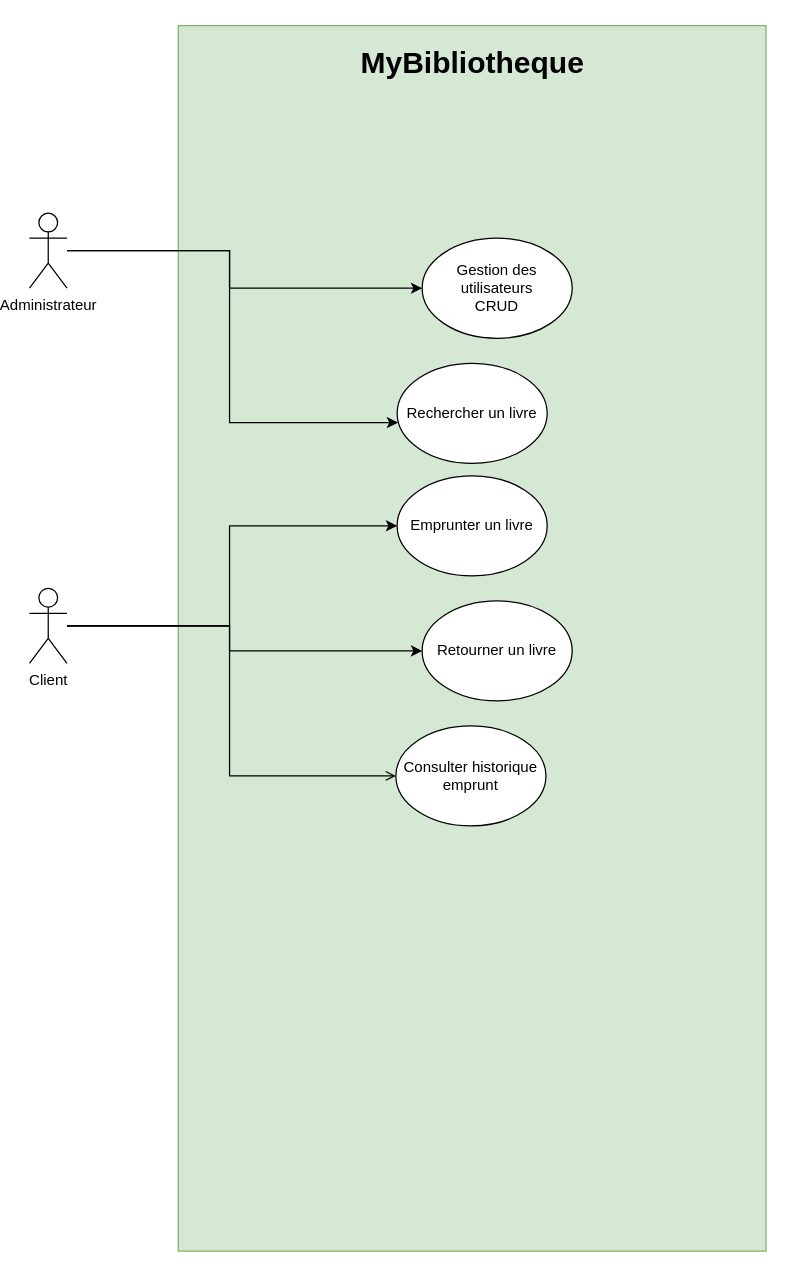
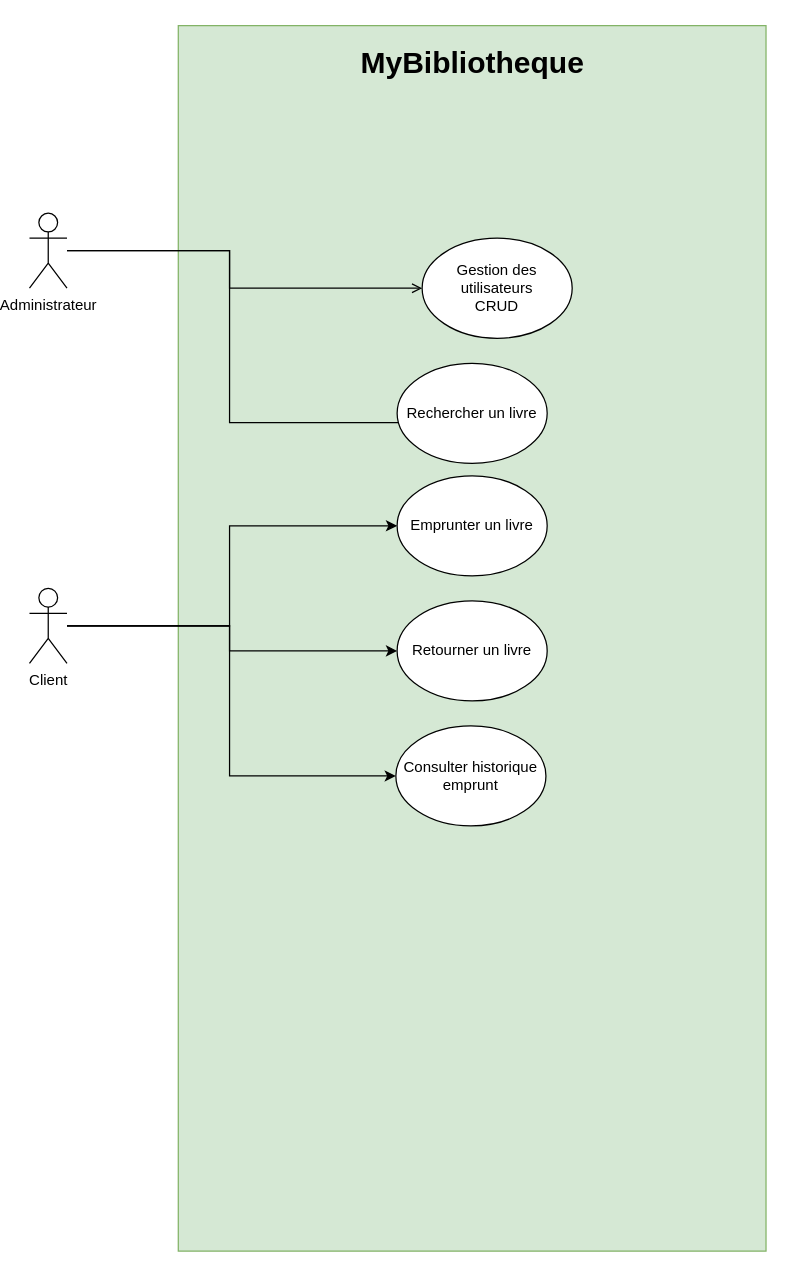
- <mxCell id="4" style="edgeStyle=orthogonalEdgeStyle;rounded=0;orthogonalLoop=1;jettySize=auto;html=1;entryX=0;entryY=0.5;entryDx=0;entryDy=0;" edge="1" parent="1" source="5" target="6"><mxGeometry relative="1" as="geometry"><Array as="points"><mxPoint x="180" y="200" /><mxPoint x="180" y="230" /></Array></mxGeometry></mxCell>
+ <mxCell id="4" style="edgeStyle=orthogonalEdgeStyle;rounded=0;orthogonalLoop=1;jettySize=auto;html=1;entryX=0;entryY=0.5;entryDx=0;entryDy=0;endArrow=open;" edge="1" parent="1" source="5" target="6"><mxGeometry relative="1" as="geometry"><Array as="points"><mxPoint x="180" y="200" /><mxPoint x="180" y="230" /></Array></mxGeometry></mxCell>
- <mxCell id="8" style="edgeStyle=orthogonalEdgeStyle;rounded=0;orthogonalLoop=1;jettySize=auto;html=1;entryX=0.006;entryY=0.593;entryDx=0;entryDy=0;entryPerimeter=0;" edge="1" parent="1" source="5" target="7"><mxGeometry relative="1" as="geometry"><Array as="points"><mxPoint x="180" y="200" /><mxPoint x="180" y="337" /></Array></mxGeometry></mxCell>
+ <mxCell id="8" style="edgeStyle=orthogonalEdgeStyle;rounded=0;orthogonalLoop=1;jettySize=auto;html=1;entryX=0.006;entryY=0.593;entryDx=0;entryDy=0;entryPerimeter=0;endArrow=none;" edge="1" parent="1" source="5" target="7"><mxGeometry relative="1" as="geometry"><Array as="points"><mxPoint x="180" y="200" /><mxPoint x="180" y="337" /></Array></mxGeometry></mxCell>
- <mxCell id="14" value="Retourner un livre" style="ellipse;whiteSpace=wrap;html=1;" vertex="1" parent="1"><mxGeometry x="334" y="480" width="120" height="80" as="geometry" /></mxCell>
+ <mxCell id="14" value="Retourner un livre" style="ellipse;whiteSpace=wrap;html=1;" vertex="1" parent="1"><mxGeometry x="314" y="480" width="120" height="80" as="geometry" /></mxCell>
- <mxCell id="11" style="edgeStyle=orthogonalEdgeStyle;rounded=0;orthogonalLoop=1;jettySize=auto;html=1;entryX=0;entryY=0.5;entryDx=0;entryDy=0;endArrow=open;" edge="1" parent="1" source="12" target="15"><mxGeometry relative="1" as="geometry"><Array as="points"><mxPoint x="180" y="500" /><mxPoint x="180" y="620" /></Array></mxGeometry></mxCell>
+ <mxCell id="11" style="edgeStyle=orthogonalEdgeStyle;rounded=0;orthogonalLoop=1;jettySize=auto;html=1;entryX=0;entryY=0.5;entryDx=0;entryDy=0;" edge="1" parent="1" source="12" target="15"><mxGeometry relative="1" as="geometry"><Array as="points"><mxPoint x="180" y="500" /><mxPoint x="180" y="620" /></Array></mxGeometry></mxCell>
